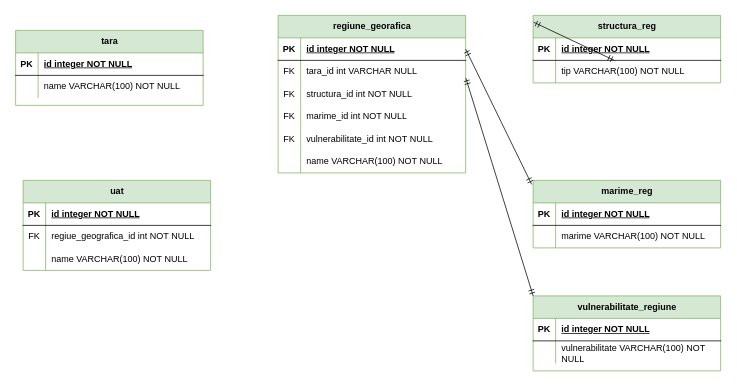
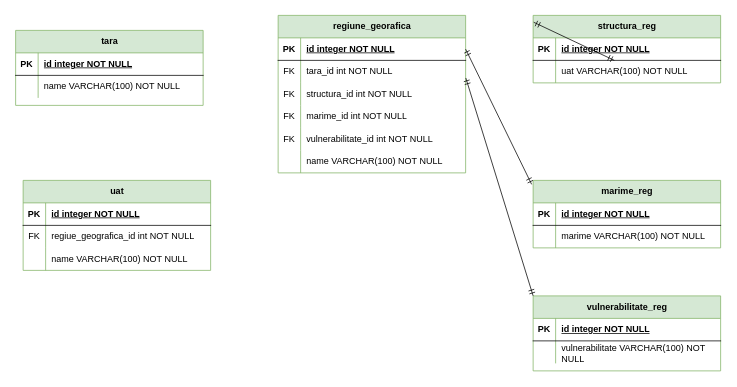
- <mxCell id="25" value="tara_id int VARCHAR NULL" style="shape=partialRectangle;connectable=0;fillColor=none;top=0;left=0;bottom=0;right=0;align=left;spacingLeft=6;overflow=hidden;whiteSpace=wrap;html=1;" vertex="1" parent="23"><mxGeometry x="30" width="220" height="30" as="geometry"><mxRectangle width="220" height="30" as="alternateBounds" /></mxGeometry></mxCell>
+ <mxCell id="25" value="tara_id int NOT NULL" style="shape=partialRectangle;connectable=0;fillColor=none;top=0;left=0;bottom=0;right=0;align=left;spacingLeft=6;overflow=hidden;whiteSpace=wrap;html=1;" vertex="1" parent="23"><mxGeometry x="30" width="220" height="30" as="geometry"><mxRectangle width="220" height="30" as="alternateBounds" /></mxGeometry></mxCell>
- <mxCell id="44" value="tip VARCHAR(100) NOT NULL" style="shape=partialRectangle;connectable=0;fillColor=none;top=0;left=0;bottom=0;right=0;align=left;spacingLeft=6;overflow=hidden;whiteSpace=wrap;html=1;" vertex="1" parent="42"><mxGeometry x="30" width="220" height="30" as="geometry"><mxRectangle width="220" height="30" as="alternateBounds" /></mxGeometry></mxCell>
+ <mxCell id="44" value="uat VARCHAR(100) NOT NULL" style="shape=partialRectangle;connectable=0;fillColor=none;top=0;left=0;bottom=0;right=0;align=left;spacingLeft=6;overflow=hidden;whiteSpace=wrap;html=1;" vertex="1" parent="42"><mxGeometry x="30" width="220" height="30" as="geometry"><mxRectangle width="220" height="30" as="alternateBounds" /></mxGeometry></mxCell>
- <mxCell id="52" value="vulnerabilitate_regiune" style="shape=table;startSize=30;container=1;collapsible=1;childLayout=tableLayout;fixedRows=1;rowLines=0;fontStyle=1;align=center;resizeLast=1;html=1;fillColor=#d5e8d4;strokeColor=#82b366;" vertex="1" parent="1"><mxGeometry x="710" y="394" width="250" height="100" as="geometry" /></mxCell>
+ <mxCell id="52" value="vulnerabilitate_reg" style="shape=table;startSize=30;container=1;collapsible=1;childLayout=tableLayout;fixedRows=1;rowLines=0;fontStyle=1;align=center;resizeLast=1;html=1;fillColor=#d5e8d4;strokeColor=#82b366;" vertex="1" parent="1"><mxGeometry x="710" y="394" width="250" height="100" as="geometry" /></mxCell>
